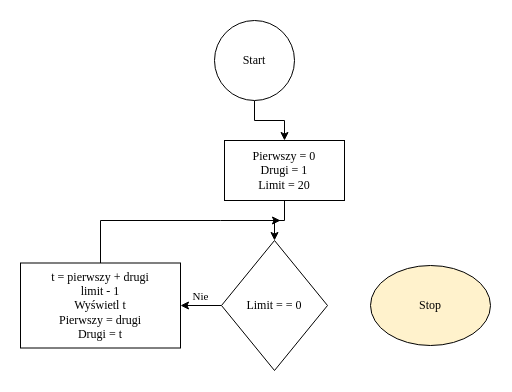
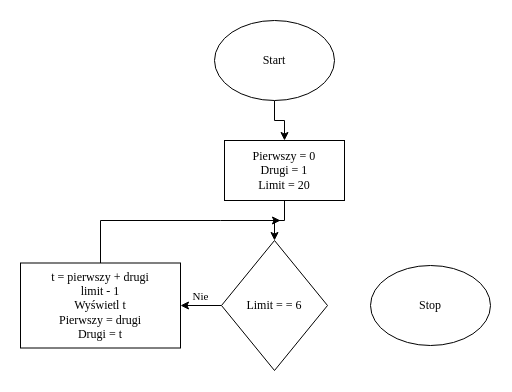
- <mxCell id="3" value="&lt;div&gt;Start&lt;/div&gt;" style="ellipse;whiteSpace=wrap;html=1;fontFamily=Poppins;fontSource=https%3A%2F%2Ffonts.googleapis.com%2Fcss%3Ffamily%3DPoppins;verticalAlign=middle;labelBackgroundColor=none;" vertex="1" parent="1"><mxGeometry x="214" y="20" width="80" height="80" as="geometry" /></mxCell>
+ <mxCell id="3" value="&lt;div&gt;Start&lt;/div&gt;" style="ellipse;whiteSpace=wrap;html=1;fontFamily=Poppins;fontSource=https%3A%2F%2Ffonts.googleapis.com%2Fcss%3Ffamily%3DPoppins;verticalAlign=middle;labelBackgroundColor=none;" vertex="1" parent="1"><mxGeometry x="214" y="20" width="120" height="80" as="geometry" /></mxCell>
- <mxCell id="7" value="&lt;font data-font-src=&quot;https://fonts.googleapis.com/css?family=Poppins&quot; face=&quot;Poppins&quot;&gt;Limit = = 0&lt;br&gt;&lt;/font&gt;" style="rhombus;whiteSpace=wrap;html=1;" vertex="1" parent="1"><mxGeometry x="221" y="240" width="106" height="130" as="geometry" /></mxCell>
+ <mxCell id="7" value="&lt;font data-font-src=&quot;https://fonts.googleapis.com/css?family=Poppins&quot; face=&quot;Poppins&quot;&gt;Limit = = 6&lt;br&gt;&lt;/font&gt;" style="rhombus;whiteSpace=wrap;html=1;" vertex="1" parent="1"><mxGeometry x="221" y="240" width="106" height="130" as="geometry" /></mxCell>
- <mxCell id="9" value="&lt;div&gt;&lt;font data-font-src=&quot;https://fonts.googleapis.com/css?family=Poppins&quot; face=&quot;Poppins&quot;&gt;Stop&lt;/font&gt;&lt;/div&gt;" style="ellipse;whiteSpace=wrap;html=1;fillColor=#fff2cc;" vertex="1" parent="1"><mxGeometry x="370" y="265" width="120" height="80" as="geometry" /></mxCell>
+ <mxCell id="9" value="&lt;div&gt;&lt;font data-font-src=&quot;https://fonts.googleapis.com/css?family=Poppins&quot; face=&quot;Poppins&quot;&gt;Stop&lt;/font&gt;&lt;/div&gt;" style="ellipse;whiteSpace=wrap;html=1;" vertex="1" parent="1"><mxGeometry x="370" y="265" width="120" height="80" as="geometry" /></mxCell>
